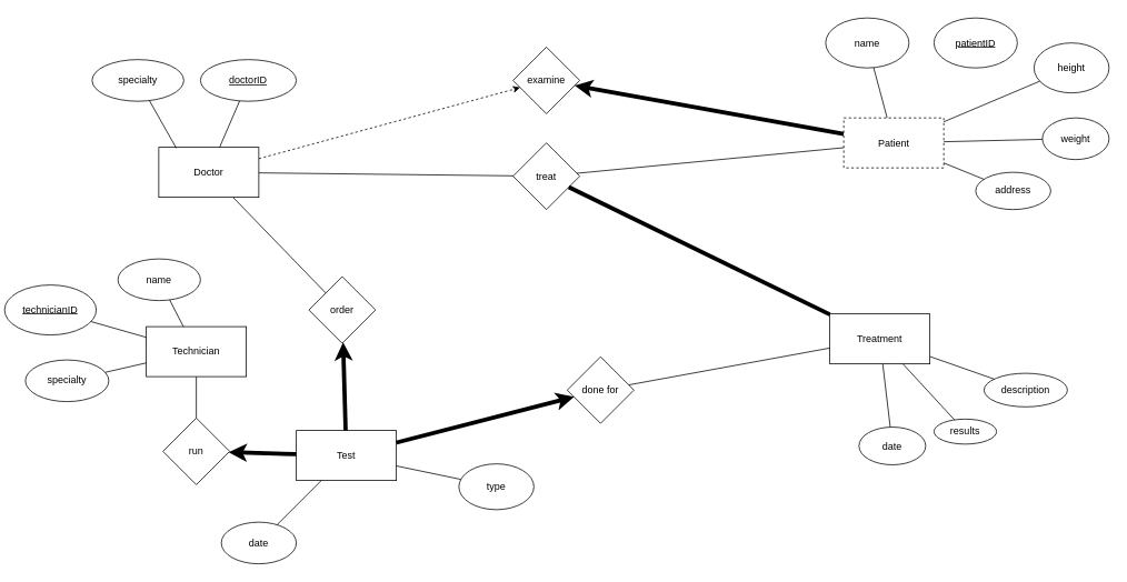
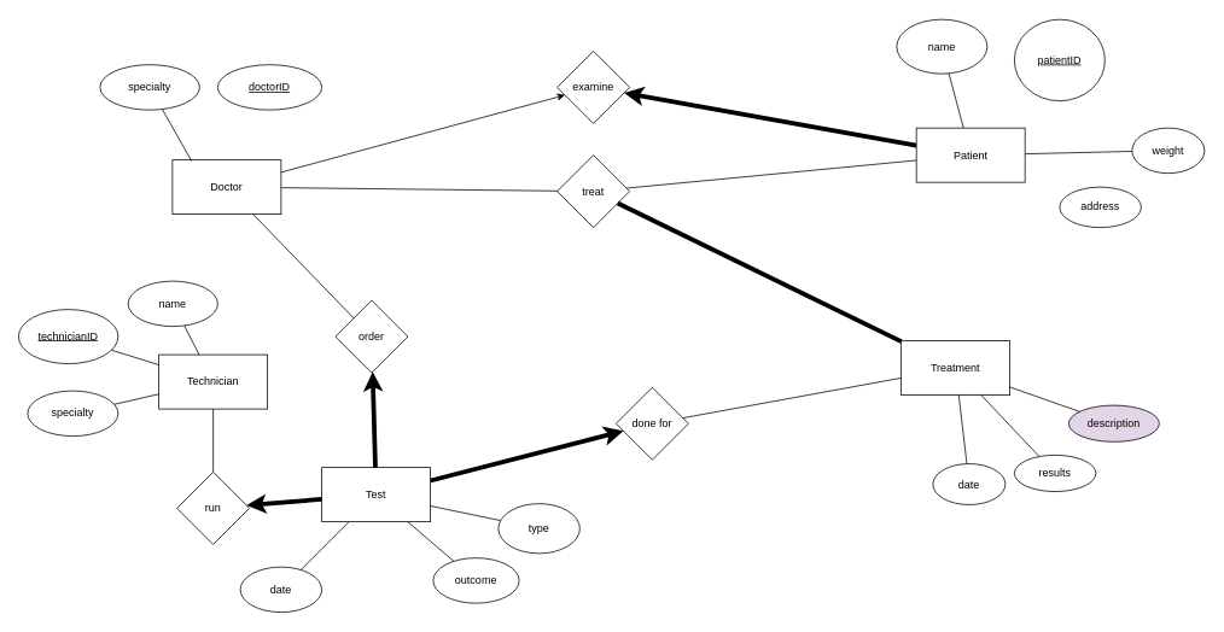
- <mxCell id="16" value="&lt;u&gt;patientID&lt;/u&gt;" style="ellipse;whiteSpace=wrap;html=1;" vertex="1" parent="1"><mxGeometry x="1120" y="20.71" width="100" height="60" as="geometry" /></mxCell>
+ <mxCell id="16" value="&lt;u&gt;patientID&lt;/u&gt;" style="ellipse;whiteSpace=wrap;html=1;" vertex="1" parent="1"><mxGeometry x="1120" y="20.71" width="100" height="90" as="geometry" /></mxCell>
- <mxCell id="17" value="height" style="ellipse;whiteSpace=wrap;html=1;" vertex="1" parent="1"><mxGeometry x="1240" y="50.71" width="90" height="60" as="geometry" /></mxCell>
- <mxCell id="21" value="" style="endArrow=none;html=1;rounded=0;" edge="1" parent="1" source="17" target="14"><mxGeometry width="50" height="50" relative="1" as="geometry"><mxPoint x="1080" y="380.71" as="sourcePoint" /><mxPoint x="1179" y="370.71" as="targetPoint" /></mxGeometry></mxCell>
- <mxCell id="3" value="" style="endArrow=classic;html=1;rounded=0;strokeWidth=1;dashed=1;" edge="1" parent="1" source="9" target="2"><mxGeometry width="50" height="50" relative="1" as="geometry"><mxPoint x="750" y="266" as="sourcePoint" /><mxPoint x="760" y="266" as="targetPoint" /></mxGeometry></mxCell>
+ <mxCell id="3" value="" style="endArrow=classic;html=1;rounded=0;strokeWidth=1;" edge="1" parent="1" source="9" target="2"><mxGeometry width="50" height="50" relative="1" as="geometry"><mxPoint x="750" y="266" as="sourcePoint" /><mxPoint x="760" y="266" as="targetPoint" /></mxGeometry></mxCell>
- <mxCell id="12" value="" style="endArrow=none;html=1;rounded=0;" edge="1" parent="1" source="9" target="11"><mxGeometry width="50" height="50" relative="1" as="geometry"><mxPoint x="190" y="166" as="sourcePoint" /><mxPoint x="160" y="66" as="targetPoint" /></mxGeometry></mxCell>
- <mxCell id="14" value="Patient" style="rounded=0;whiteSpace=wrap;html=1;dashed=1;" vertex="1" parent="1"><mxGeometry x="1011.71" y="140.71" width="120" height="60" as="geometry" /></mxCell>
+ <mxCell id="14" value="Patient" style="rounded=0;whiteSpace=wrap;html=1;" vertex="1" parent="1"><mxGeometry x="1011.71" y="140.71" width="120" height="60" as="geometry" /></mxCell>
- <mxCell id="23" value="" style="endArrow=none;html=1;rounded=0;" edge="1" parent="1" source="19" target="14"><mxGeometry width="50" height="50" relative="1" as="geometry"><mxPoint x="1070" y="476" as="sourcePoint" /><mxPoint x="1030" y="340.706" as="targetPoint" /></mxGeometry></mxCell>
- <mxCell id="40" value="&lt;u&gt;technicianID&lt;/u&gt;" style="ellipse;whiteSpace=wrap;html=1;" vertex="1" parent="1"><mxGeometry x="5" y="341.29" width="110" height="60" as="geometry" /></mxCell>
+ <mxCell id="40" value="&lt;u&gt;technicianID&lt;/u&gt;" style="ellipse;whiteSpace=wrap;html=1;" vertex="1" parent="1"><mxGeometry x="20" y="341.29" width="110" height="60" as="geometry" /></mxCell>
- <mxCell id="27" value="description" style="ellipse;whiteSpace=wrap;html=1;" vertex="1" parent="1"><mxGeometry x="1180" y="447.3" width="100" height="40.29" as="geometry" /></mxCell>
+ <mxCell id="27" value="description" style="ellipse;whiteSpace=wrap;html=1;fillColor=#e1d5e7;" vertex="1" parent="1"><mxGeometry x="1180" y="447.3" width="100" height="40.29" as="geometry" /></mxCell>
- <mxCell id="24" value="results" style="ellipse;whiteSpace=wrap;html=1;" vertex="1" parent="1"><mxGeometry x="1120" y="502.3" width="75" height="30" as="geometry" /></mxCell>
+ <mxCell id="24" value="results" style="ellipse;whiteSpace=wrap;html=1;" vertex="1" parent="1"><mxGeometry x="1120" y="502.3" width="90" height="40.29" as="geometry" /></mxCell>
- <mxCell id="4" value="run" style="rhombus;whiteSpace=wrap;html=1;" vertex="1" parent="1"><mxGeometry x="195" y="501" width="80" height="80" as="geometry" /></mxCell>
+ <mxCell id="4" value="run" style="rhombus;whiteSpace=wrap;html=1;" vertex="1" parent="1"><mxGeometry x="195" y="521" width="80" height="80" as="geometry" /></mxCell>
+ <mxCell id="36" value="" style="endArrow=none;html=1;rounded=0;" edge="1" parent="1" source="31" target="33"><mxGeometry width="50" height="50" relative="1" as="geometry"><mxPoint x="-119" y="1241" as="sourcePoint" /><mxPoint x="-69" y="1191" as="targetPoint" /></mxGeometry></mxCell>
+ <mxCell id="33" value="outcome" style="ellipse;whiteSpace=wrap;html=1;" vertex="1" parent="1"><mxGeometry x="478" y="616" width="95" height="50" as="geometry" /></mxCell>
